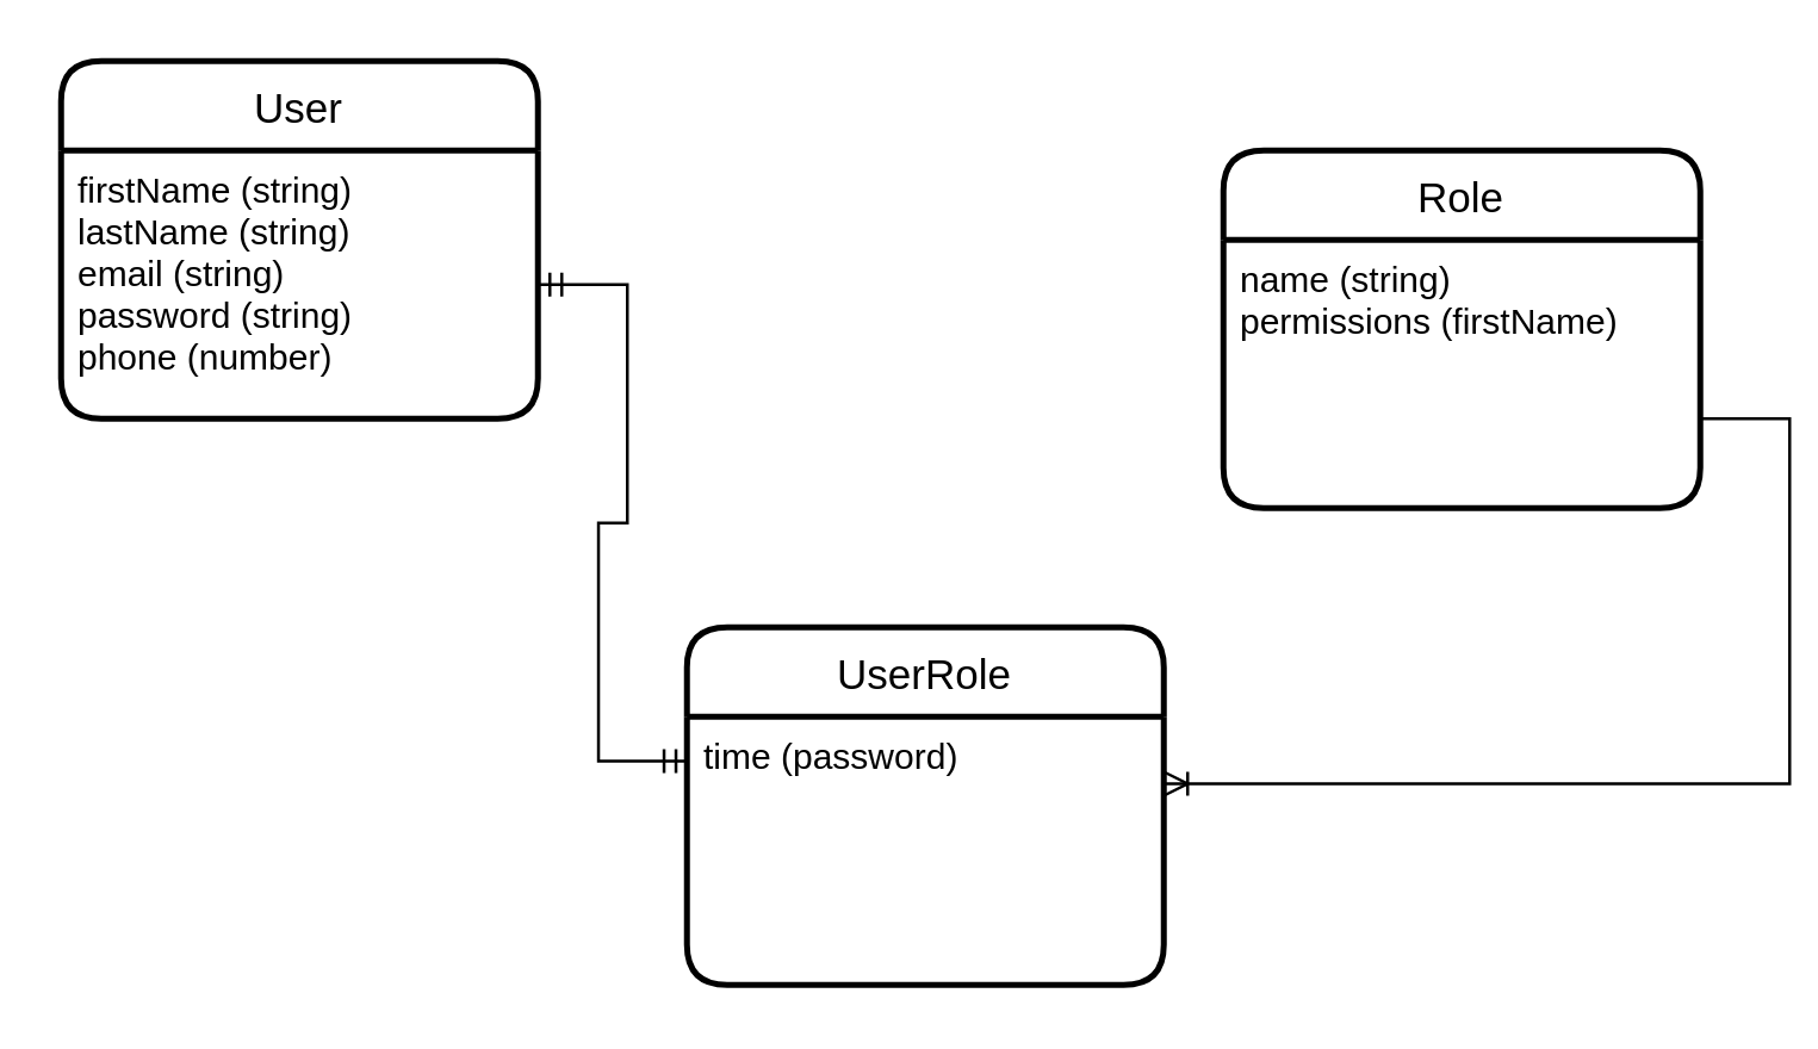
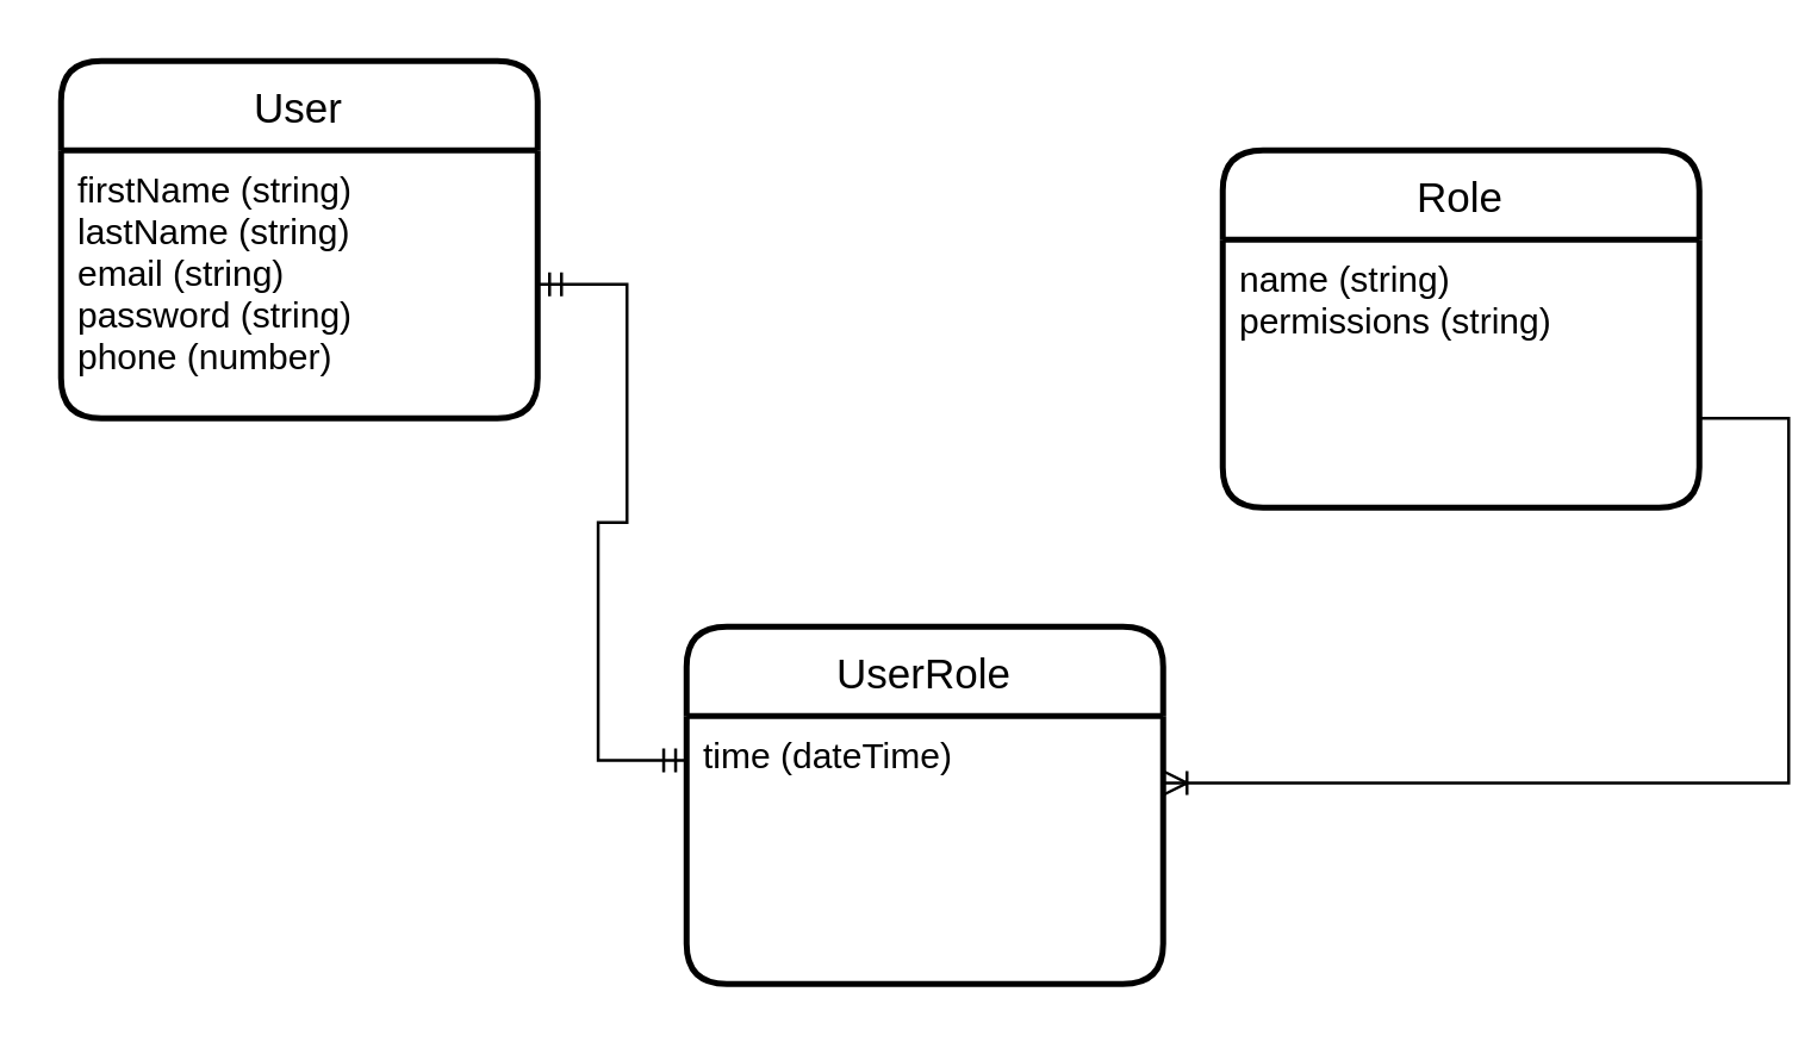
- <mxCell id="5" value="name (string)&#10;permissions (firstName)" style="align=left;strokeColor=none;fillColor=none;spacingLeft=4;fontSize=12;verticalAlign=top;resizable=0;rotatable=0;part=1;" parent="4" vertex="1"><mxGeometry y="30" width="160" height="90" as="geometry" /></mxCell>
+ <mxCell id="5" value="name (string)&#10;permissions (string)" style="align=left;strokeColor=none;fillColor=none;spacingLeft=4;fontSize=12;verticalAlign=top;resizable=0;rotatable=0;part=1;" parent="4" vertex="1"><mxGeometry y="30" width="160" height="90" as="geometry" /></mxCell>
- <mxCell id="8" value="time (password)" style="align=left;strokeColor=none;fillColor=none;spacingLeft=4;fontSize=12;verticalAlign=top;resizable=0;rotatable=0;part=1;" parent="7" vertex="1"><mxGeometry y="30" width="160" height="90" as="geometry" /></mxCell>
+ <mxCell id="8" value="time (dateTime)" style="align=left;strokeColor=none;fillColor=none;spacingLeft=4;fontSize=12;verticalAlign=top;resizable=0;rotatable=0;part=1;" parent="7" vertex="1"><mxGeometry y="30" width="160" height="90" as="geometry" /></mxCell>
